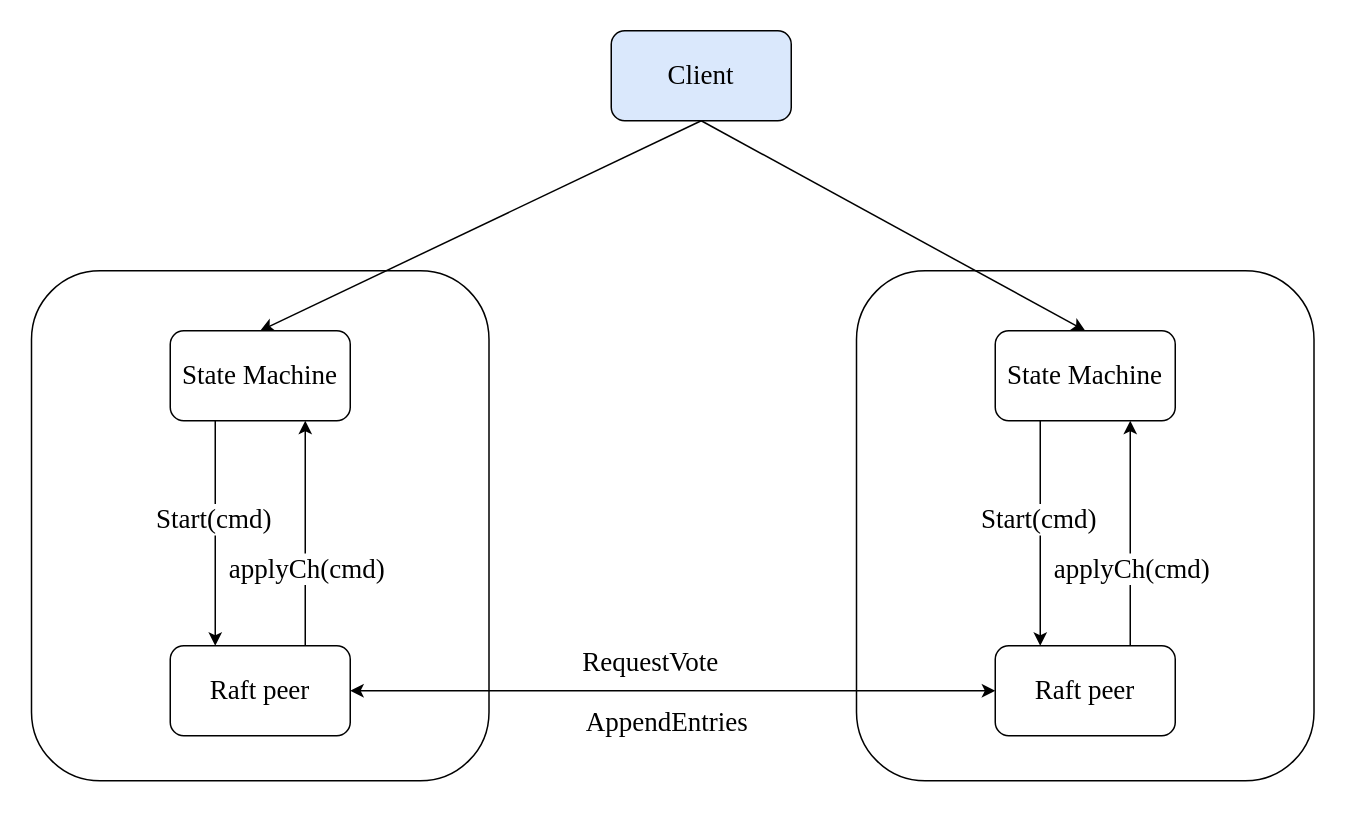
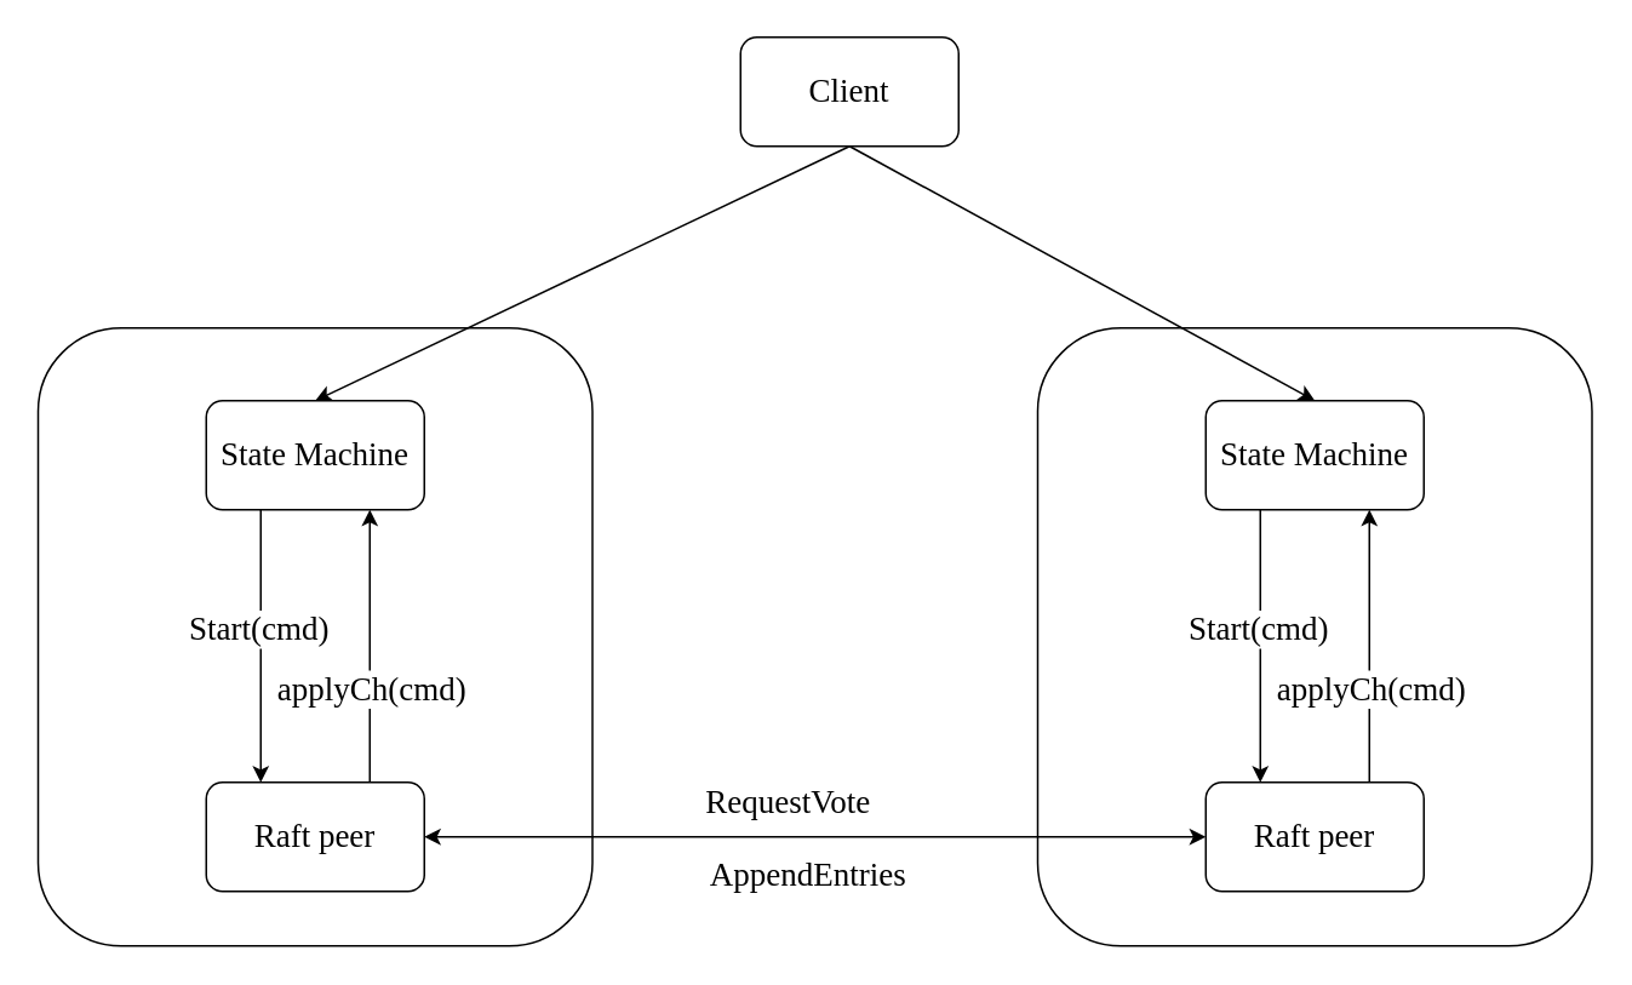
- <mxCell id="4" value="&lt;font face=&quot;Lucida Console&quot; style=&quot;font-size: 18px;&quot;&gt;Client&lt;/font&gt;" style="rounded=1;whiteSpace=wrap;html=1;fillColor=#dae8fc;" vertex="1" parent="1"><mxGeometry x="407" y="20" width="120" height="60" as="geometry" /></mxCell>
+ <mxCell id="4" value="&lt;font face=&quot;Lucida Console&quot; style=&quot;font-size: 18px;&quot;&gt;Client&lt;/font&gt;" style="rounded=1;whiteSpace=wrap;html=1;" vertex="1" parent="1"><mxGeometry x="407" y="20" width="120" height="60" as="geometry" /></mxCell>
